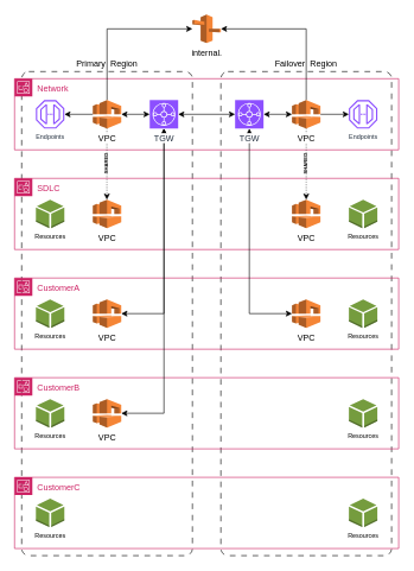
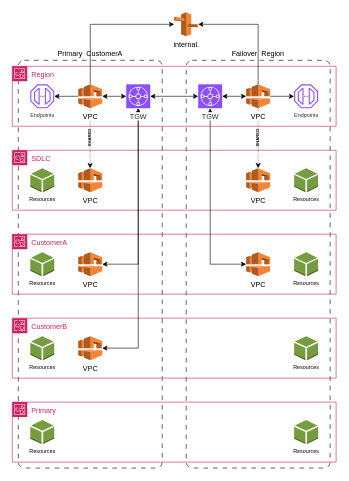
- <mxCell id="22" value="internal." style="outlineConnect=0;dashed=0;verticalLabelPosition=bottom;verticalAlign=top;align=center;html=1;shape=mxgraph.aws3.route_53;fillColor=#F58536;gradientColor=none;" vertex="1" parent="1"><mxGeometry x="270" y="20" width="40" height="40" as="geometry" /></mxCell>
+ <mxCell id="22" value="internal." style="outlineConnect=0;dashed=0;verticalLabelPosition=bottom;verticalAlign=top;align=center;html=1;shape=mxgraph.aws3.route_53;fillColor=#F58536;gradientColor=none;" vertex="1" parent="1"><mxGeometry x="290" y="20" width="40" height="40" as="geometry" /></mxCell>
- <mxCell id="3" value="Primary&amp;nbsp; Region" style="html=1;align=center;verticalAlign=top;rounded=1;absoluteArcSize=1;arcSize=20;dashed=1;whiteSpace=wrap;horizontal=1;spacingTop=-25;fillColor=none;labelBackgroundColor=default;dashPattern=8 8;" vertex="1" parent="1"><mxGeometry x="30" y="100" width="240" height="680" as="geometry" /></mxCell>
+ <mxCell id="3" value="Primary&amp;nbsp; CustomerA" style="html=1;align=center;verticalAlign=top;rounded=1;absoluteArcSize=1;arcSize=20;dashed=1;whiteSpace=wrap;horizontal=1;spacingTop=-25;fillColor=none;labelBackgroundColor=default;dashPattern=8 8;" vertex="1" parent="1"><mxGeometry x="30" y="100" width="240" height="680" as="geometry" /></mxCell>
- <mxCell id="4" value="Network" style="points=[[0,0],[0.25,0],[0.5,0],[0.75,0],[1,0],[1,0.25],[1,0.5],[1,0.75],[1,1],[0.75,1],[0.5,1],[0.25,1],[0,1],[0,0.75],[0,0.5],[0,0.25]];outlineConnect=0;gradientColor=none;html=1;whiteSpace=wrap;fontSize=12;fontStyle=0;container=1;pointerEvents=0;collapsible=0;recursiveResize=0;shape=mxgraph.aws4.group;grIcon=mxgraph.aws4.group_account;strokeColor=#CD2264;fillColor=none;verticalAlign=top;align=left;spacingLeft=30;fontColor=#CD2264;dashed=0;" vertex="1" parent="1"><mxGeometry x="20" y="110" width="540" height="100" as="geometry" /></mxCell>
+ <mxCell id="4" value="Region" style="points=[[0,0],[0.25,0],[0.5,0],[0.75,0],[1,0],[1,0.25],[1,0.5],[1,0.75],[1,1],[0.75,1],[0.5,1],[0.25,1],[0,1],[0,0.75],[0,0.5],[0,0.25]];outlineConnect=0;gradientColor=none;html=1;whiteSpace=wrap;fontSize=12;fontStyle=0;container=1;pointerEvents=0;collapsible=0;recursiveResize=0;shape=mxgraph.aws4.group;grIcon=mxgraph.aws4.group_account;strokeColor=#CD2264;fillColor=none;verticalAlign=top;align=left;spacingLeft=30;fontColor=#CD2264;dashed=0;" vertex="1" parent="1"><mxGeometry x="20" y="110" width="540" height="100" as="geometry" /></mxCell>
- <mxCell id="10" value="CustomerC" style="points=[[0,0],[0.25,0],[0.5,0],[0.75,0],[1,0],[1,0.25],[1,0.5],[1,0.75],[1,1],[0.75,1],[0.5,1],[0.25,1],[0,1],[0,0.75],[0,0.5],[0,0.25]];outlineConnect=0;gradientColor=none;html=1;whiteSpace=wrap;fontSize=12;fontStyle=0;container=1;pointerEvents=0;collapsible=0;recursiveResize=0;shape=mxgraph.aws4.group;grIcon=mxgraph.aws4.group_account;strokeColor=#CD2264;fillColor=none;verticalAlign=top;align=left;spacingLeft=30;fontColor=#CD2264;dashed=0;" vertex="1" parent="1"><mxGeometry x="20" y="670" width="540" height="100" as="geometry" /></mxCell>
+ <mxCell id="10" value="Primary" style="points=[[0,0],[0.25,0],[0.5,0],[0.75,0],[1,0],[1,0.25],[1,0.5],[1,0.75],[1,1],[0.75,1],[0.5,1],[0.25,1],[0,1],[0,0.75],[0,0.5],[0,0.25]];outlineConnect=0;gradientColor=none;html=1;whiteSpace=wrap;fontSize=12;fontStyle=0;container=1;pointerEvents=0;collapsible=0;recursiveResize=0;shape=mxgraph.aws4.group;grIcon=mxgraph.aws4.group_account;strokeColor=#CD2264;fillColor=none;verticalAlign=top;align=left;spacingLeft=30;fontColor=#CD2264;dashed=0;" vertex="1" parent="1"><mxGeometry x="20" y="670" width="540" height="100" as="geometry" /></mxCell>
